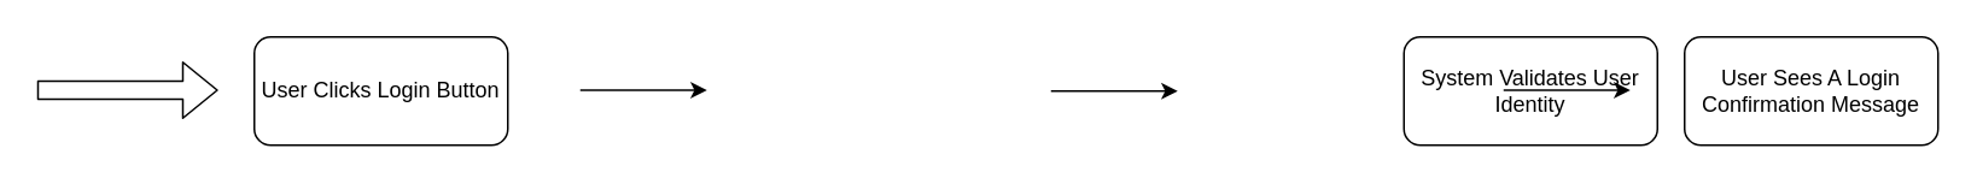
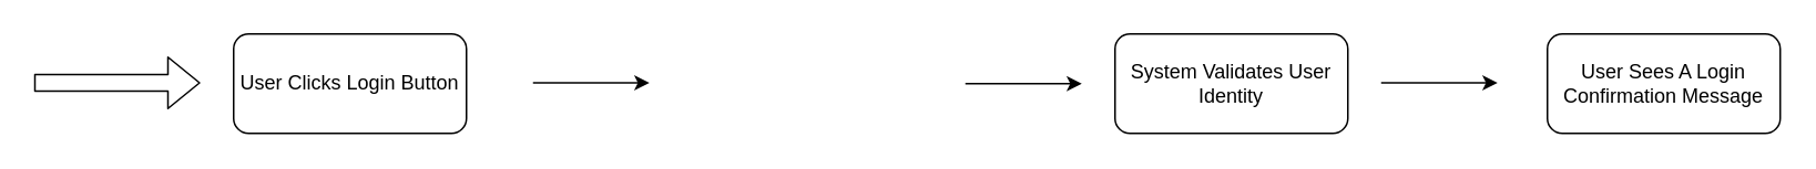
- <mxCell id="4" value="System Validates User Identity" style="rounded=1;whiteSpace=wrap;html=1;" parent="1" vertex="1"><mxGeometry x="775" y="20" width="140" height="60" as="geometry" /></mxCell>
+ <mxCell id="4" value="System Validates User Identity" style="rounded=1;whiteSpace=wrap;html=1;" parent="1" vertex="1"><mxGeometry x="670" y="20" width="140" height="60" as="geometry" /></mxCell>
